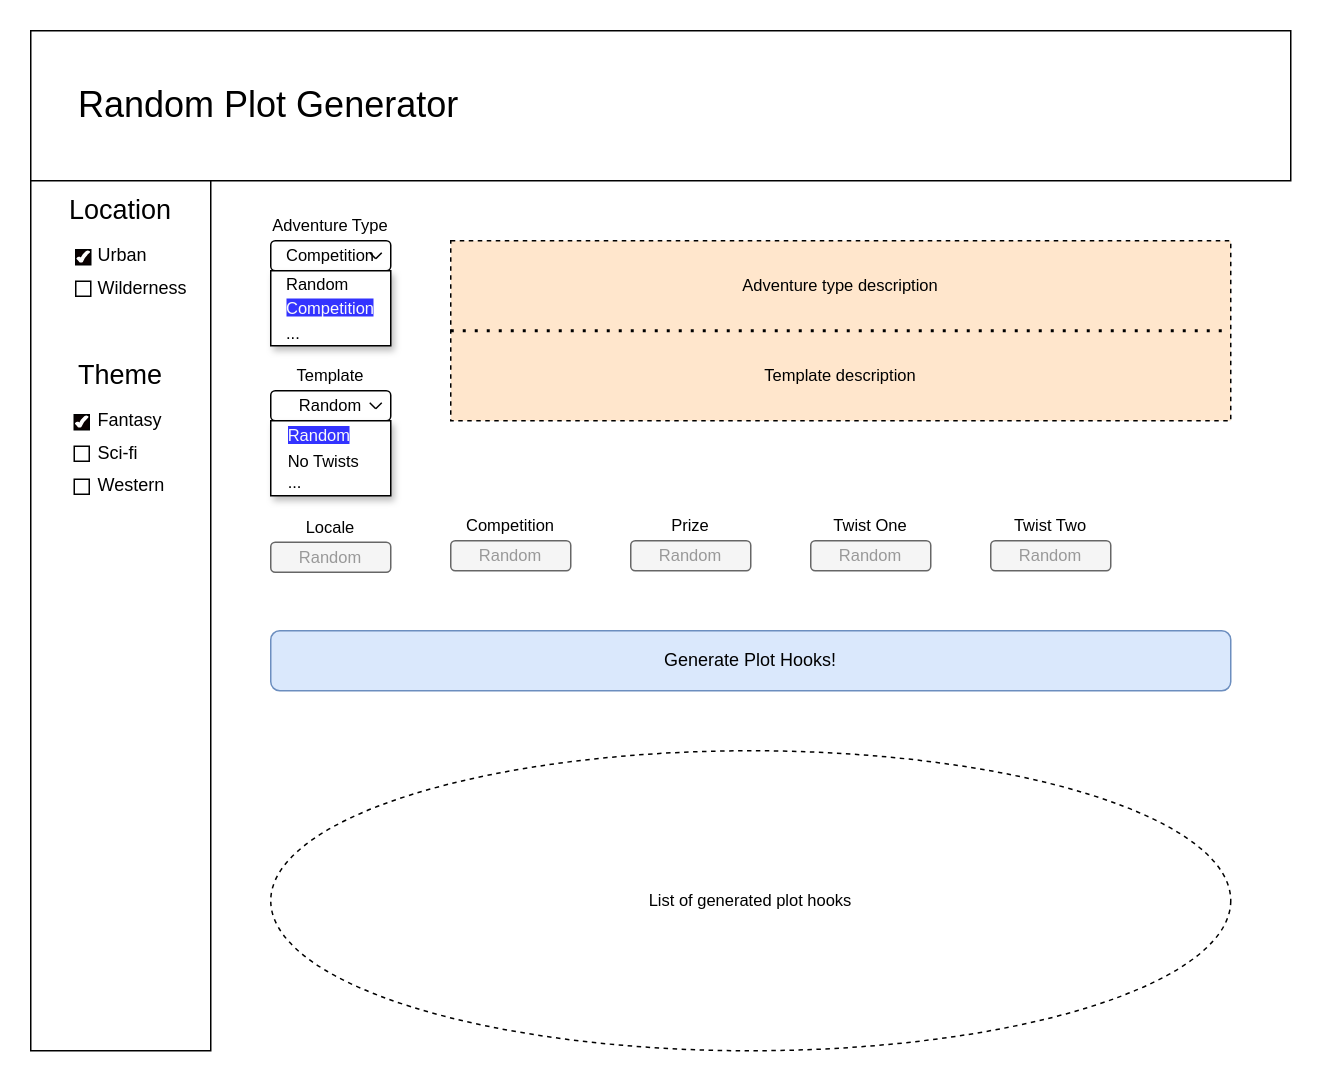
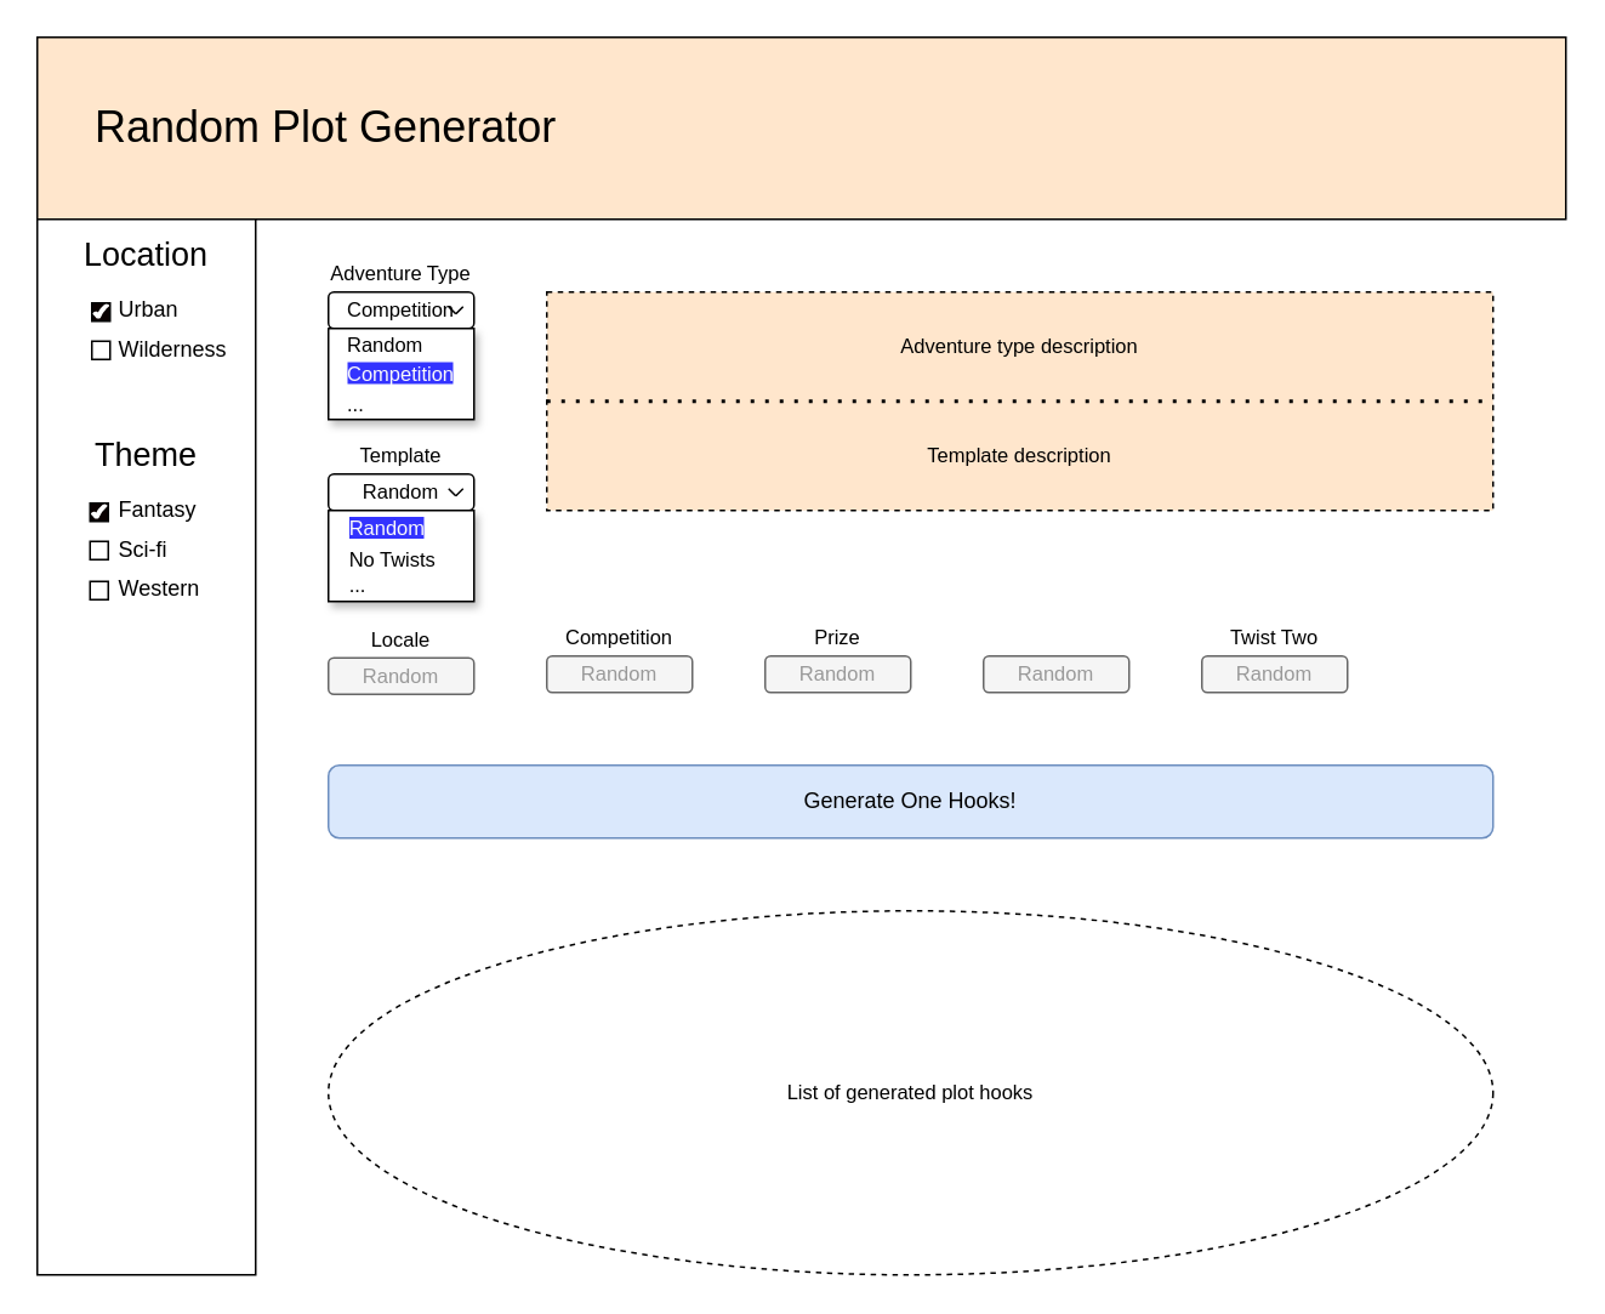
- <mxCell id="5" value="Random Plot Generator" style="rounded=0;whiteSpace=wrap;html=1;align=left;fontSize=24;perimeterSpacing=0;spacingLeft=30;" parent="1" vertex="1"><mxGeometry width="840" height="100" as="geometry" x="20" y="20" /></mxCell>
+ <mxCell id="5" value="Random Plot Generator" style="rounded=0;whiteSpace=wrap;html=1;align=left;fontSize=24;perimeterSpacing=0;spacingLeft=30;fillColor=#ffe6cc;" parent="1" vertex="1"><mxGeometry width="840" height="100" as="geometry" x="20" y="20" /></mxCell>
- <mxCell id="35" value="Twist One" style="rounded=0;whiteSpace=wrap;html=1;fontSize=11;strokeColor=none;fillColor=none;" vertex="1" parent="1"><mxGeometry x="540" y="340" width="80" height="20" as="geometry" /></mxCell>
- <mxCell id="27" value="Generate Plot Hooks!" style="rounded=1;whiteSpace=wrap;html=1;shadow=0;labelBackgroundColor=none;fontSize=12;strokeColor=#6c8ebf;fillColor=#dae8fc;" vertex="1" parent="1"><mxGeometry x="180" y="420" width="640" height="40" as="geometry" /></mxCell>
+ <mxCell id="27" value="Generate One Hooks!" style="rounded=1;whiteSpace=wrap;html=1;shadow=0;labelBackgroundColor=none;fontSize=12;strokeColor=#6c8ebf;fillColor=#dae8fc;" vertex="1" parent="1"><mxGeometry x="180" y="420" width="640" height="40" as="geometry" /></mxCell>
